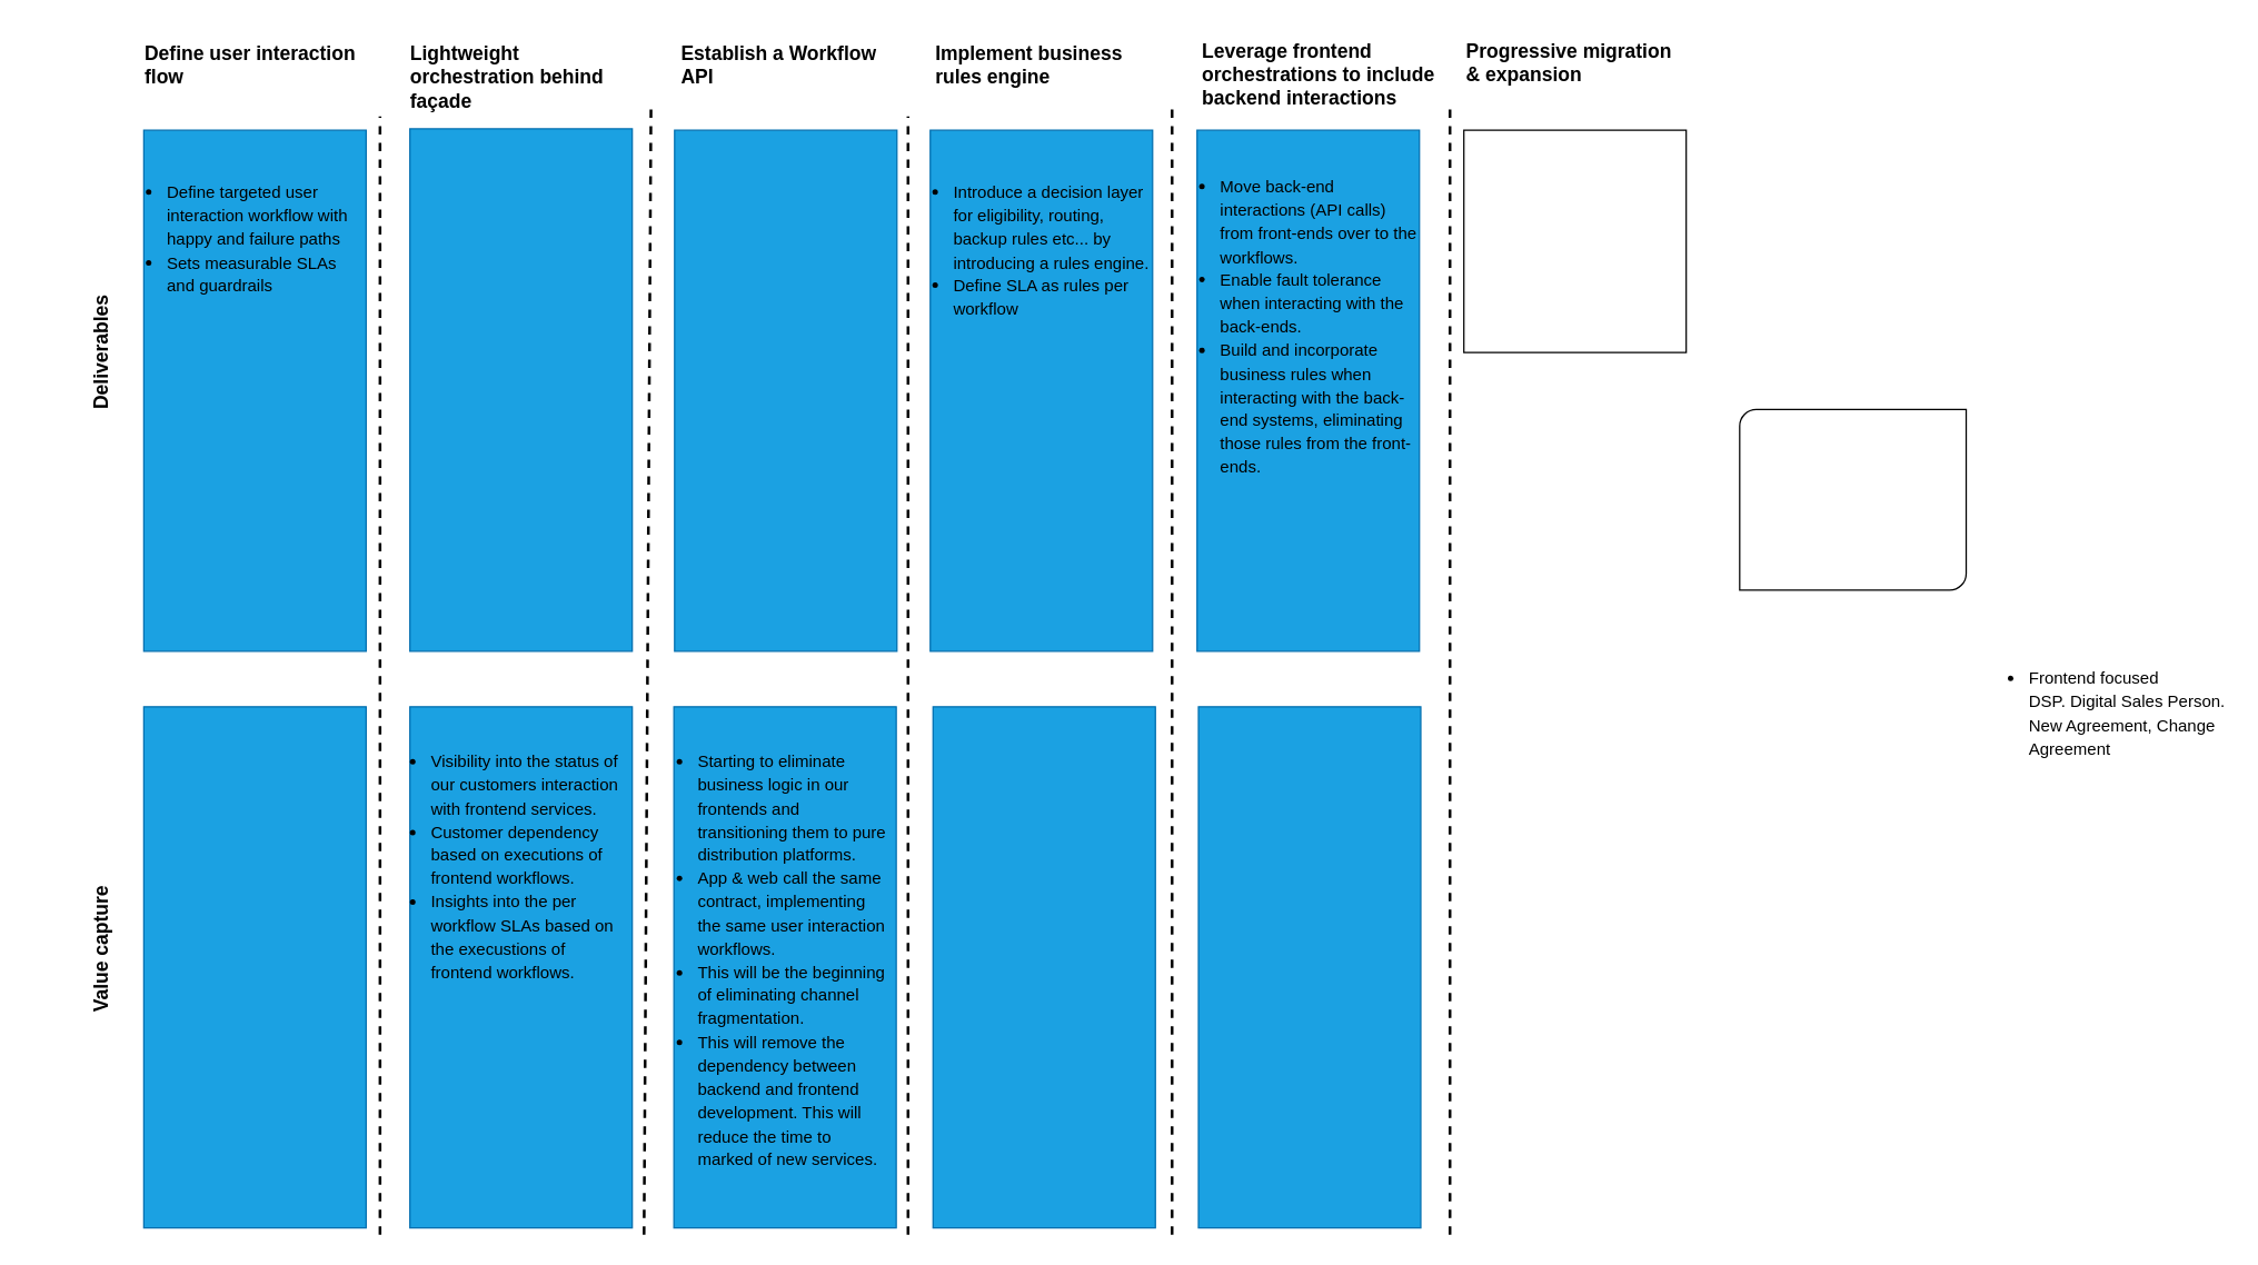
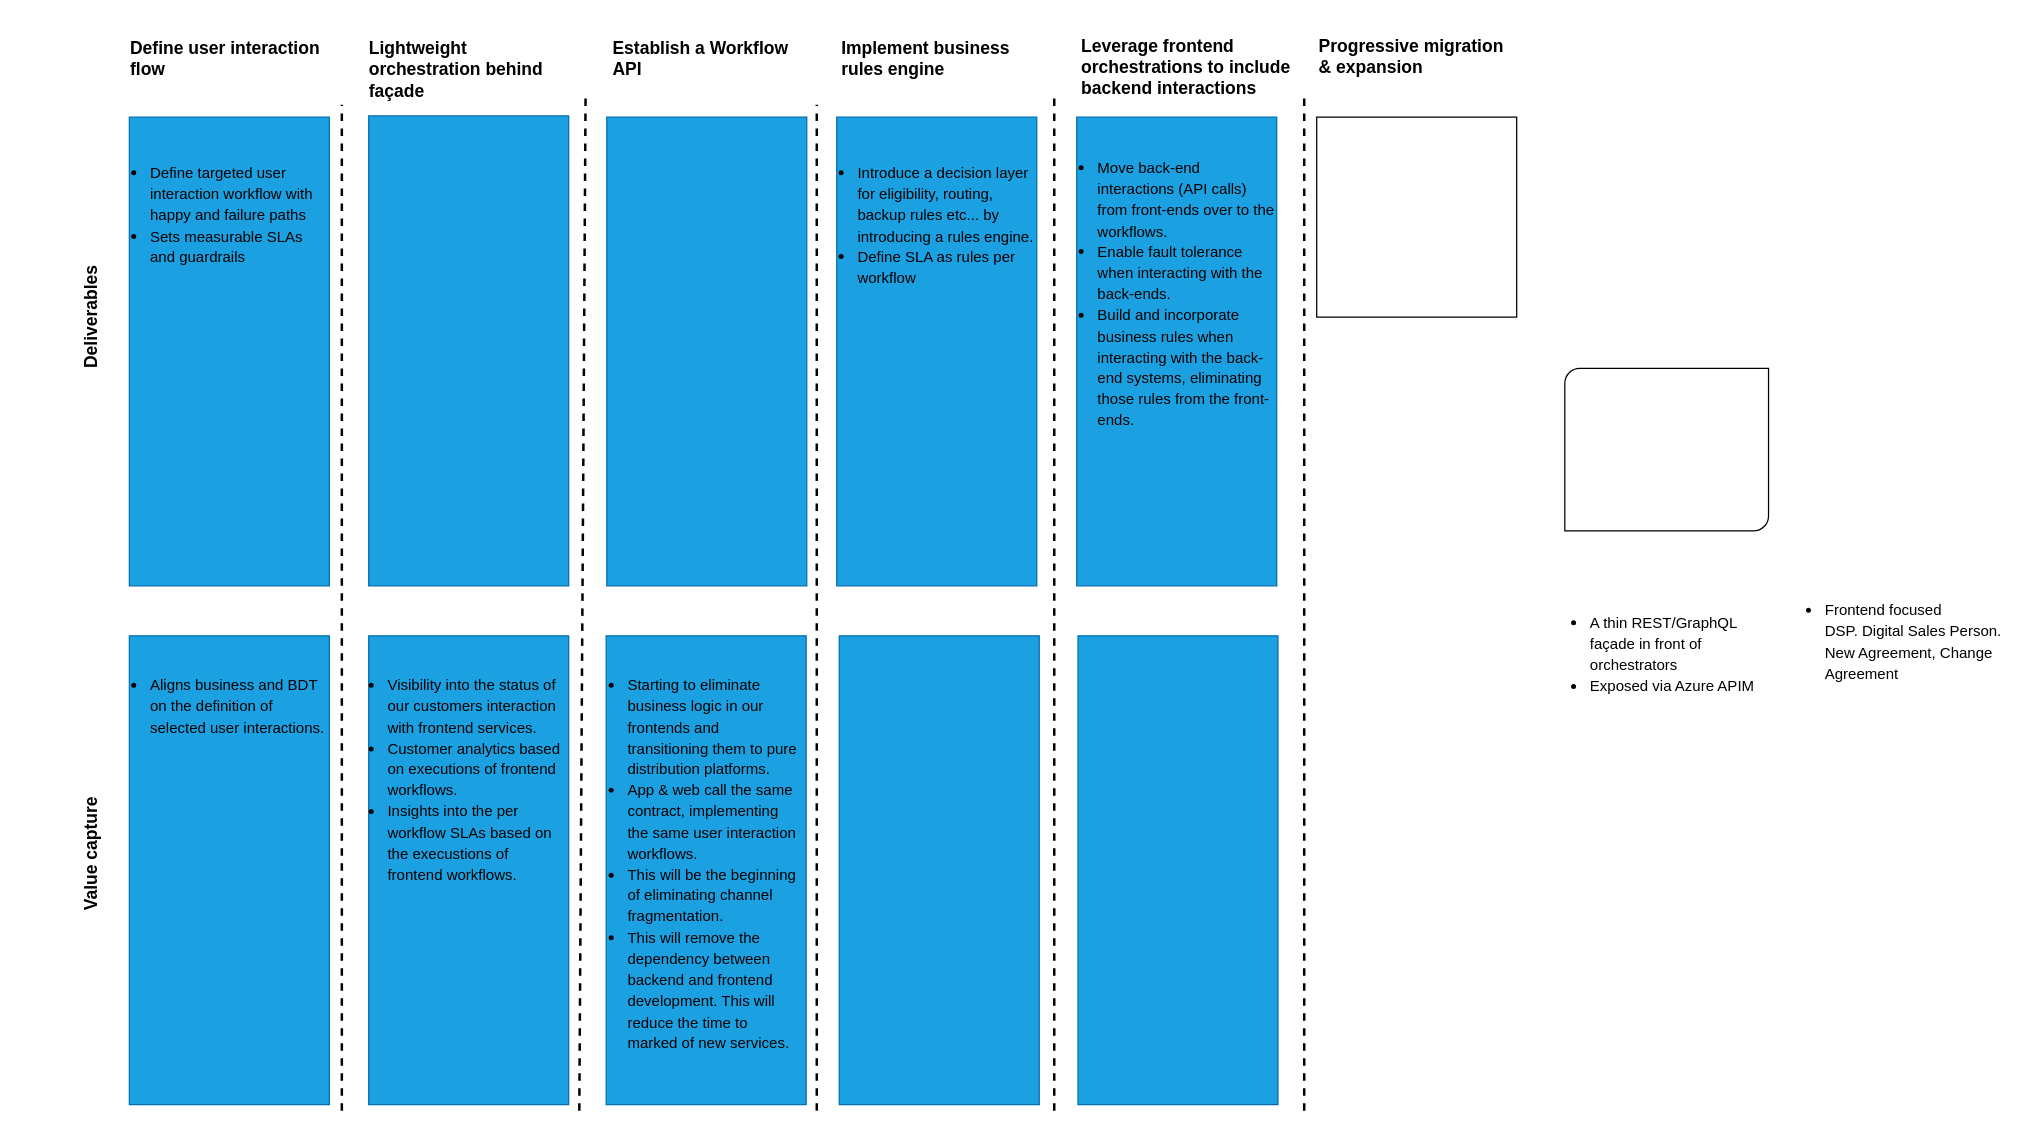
+ <mxCell id="27" value="&lt;h3 style=&quot;margin-top: 0px;&quot;&gt;&lt;p style=&quot;font-size: 12px; font-weight: 400;&quot;&gt;&lt;/p&gt;&lt;ul&gt;&lt;li&gt;&lt;span style=&quot;background-color: transparent; color: light-dark(rgb(0, 0, 0), rgb(255, 255, 255)); font-weight: normal;&quot;&gt;&lt;font style=&quot;font-size: 12px;&quot;&gt;A thin REST/GraphQL façade in front of orchestrators&lt;/font&gt;&lt;/span&gt;&lt;/li&gt;&lt;li&gt;&lt;span style=&quot;font-size: 12px; font-weight: 400;&quot;&gt;Exposed via Azure APIM&lt;/span&gt;&lt;/li&gt;&lt;/ul&gt;&lt;p&gt;&lt;/p&gt;&lt;/h3&gt;" style="text;html=1;whiteSpace=wrap;overflow=hidden;rounded=0;spacing=2;spacingLeft=-25;" parent="1" vertex="1"><mxGeometry x="1254.5" y="468" width="160" height="130" as="geometry" /></mxCell>
+ <mxCell id="12" value="&lt;h3 style=&quot;margin-top: 0px;&quot;&gt;&lt;ul&gt;&lt;li&gt;&lt;span style=&quot;background-color: transparent; color: light-dark(rgb(0, 0, 0), rgb(255, 255, 255)); font-size: 12px; font-weight: normal;&quot;&gt;Aligns business and BDT on the definition of selected user interactions.&lt;/span&gt;&lt;/li&gt;&lt;/ul&gt;&lt;/h3&gt;" style="text;html=1;whiteSpace=wrap;overflow=hidden;rounded=0;spacingLeft=-25;" parent="1" vertex="1"><mxGeometry x="103" y="518" width="160" height="120" as="geometry" /></mxCell>
- <mxCell id="29" value="&lt;h3 style=&quot;margin-top: 0px;&quot;&gt;&lt;p style=&quot;font-size: 12px; font-weight: 400;&quot;&gt;&lt;/p&gt;&lt;ul&gt;&lt;li&gt;&lt;span style=&quot;font-size: 12px; font-weight: 400;&quot;&gt;Visibility into the status of our customers interaction with frontend services.&lt;/span&gt;&lt;/li&gt;&lt;li&gt;&lt;span style=&quot;font-size: 12px; font-weight: 400;&quot;&gt;Customer dependency based on executions of frontend workflows.&lt;/span&gt;&lt;/li&gt;&lt;li&gt;&lt;span style=&quot;font-size: 12px; font-weight: 400;&quot;&gt;Insights into the per workflow SLAs based on the&amp;nbsp;&lt;/span&gt;&lt;span style=&quot;font-size: 12px; font-weight: 400;&quot;&gt;execustions of frontend workflows.&lt;/span&gt;&lt;/li&gt;&lt;/ul&gt;&lt;p&gt;&lt;/p&gt;&lt;/h3&gt;" style="text;html=1;whiteSpace=wrap;overflow=hidden;rounded=0;spacing=2;spacingLeft=-25;" parent="1" vertex="1"><mxGeometry x="292.5" y="518" width="160.5" height="210" as="geometry" /></mxCell>
+ <mxCell id="29" value="&lt;h3 style=&quot;margin-top: 0px;&quot;&gt;&lt;p style=&quot;font-size: 12px; font-weight: 400;&quot;&gt;&lt;/p&gt;&lt;ul&gt;&lt;li&gt;&lt;span style=&quot;font-size: 12px; font-weight: 400;&quot;&gt;Visibility into the status of our customers interaction with frontend services.&lt;/span&gt;&lt;/li&gt;&lt;li&gt;&lt;span style=&quot;font-size: 12px; font-weight: 400;&quot;&gt;Customer analytics based on executions of frontend workflows.&lt;/span&gt;&lt;/li&gt;&lt;li&gt;&lt;span style=&quot;font-size: 12px; font-weight: 400;&quot;&gt;Insights into the per workflow SLAs based on the&amp;nbsp;&lt;/span&gt;&lt;span style=&quot;font-size: 12px; font-weight: 400;&quot;&gt;execustions of frontend workflows.&lt;/span&gt;&lt;/li&gt;&lt;/ul&gt;&lt;p&gt;&lt;/p&gt;&lt;/h3&gt;" style="text;html=1;whiteSpace=wrap;overflow=hidden;rounded=0;spacing=2;spacingLeft=-25;" parent="1" vertex="1"><mxGeometry x="292.5" y="518" width="160.5" height="210" as="geometry" /></mxCell>
